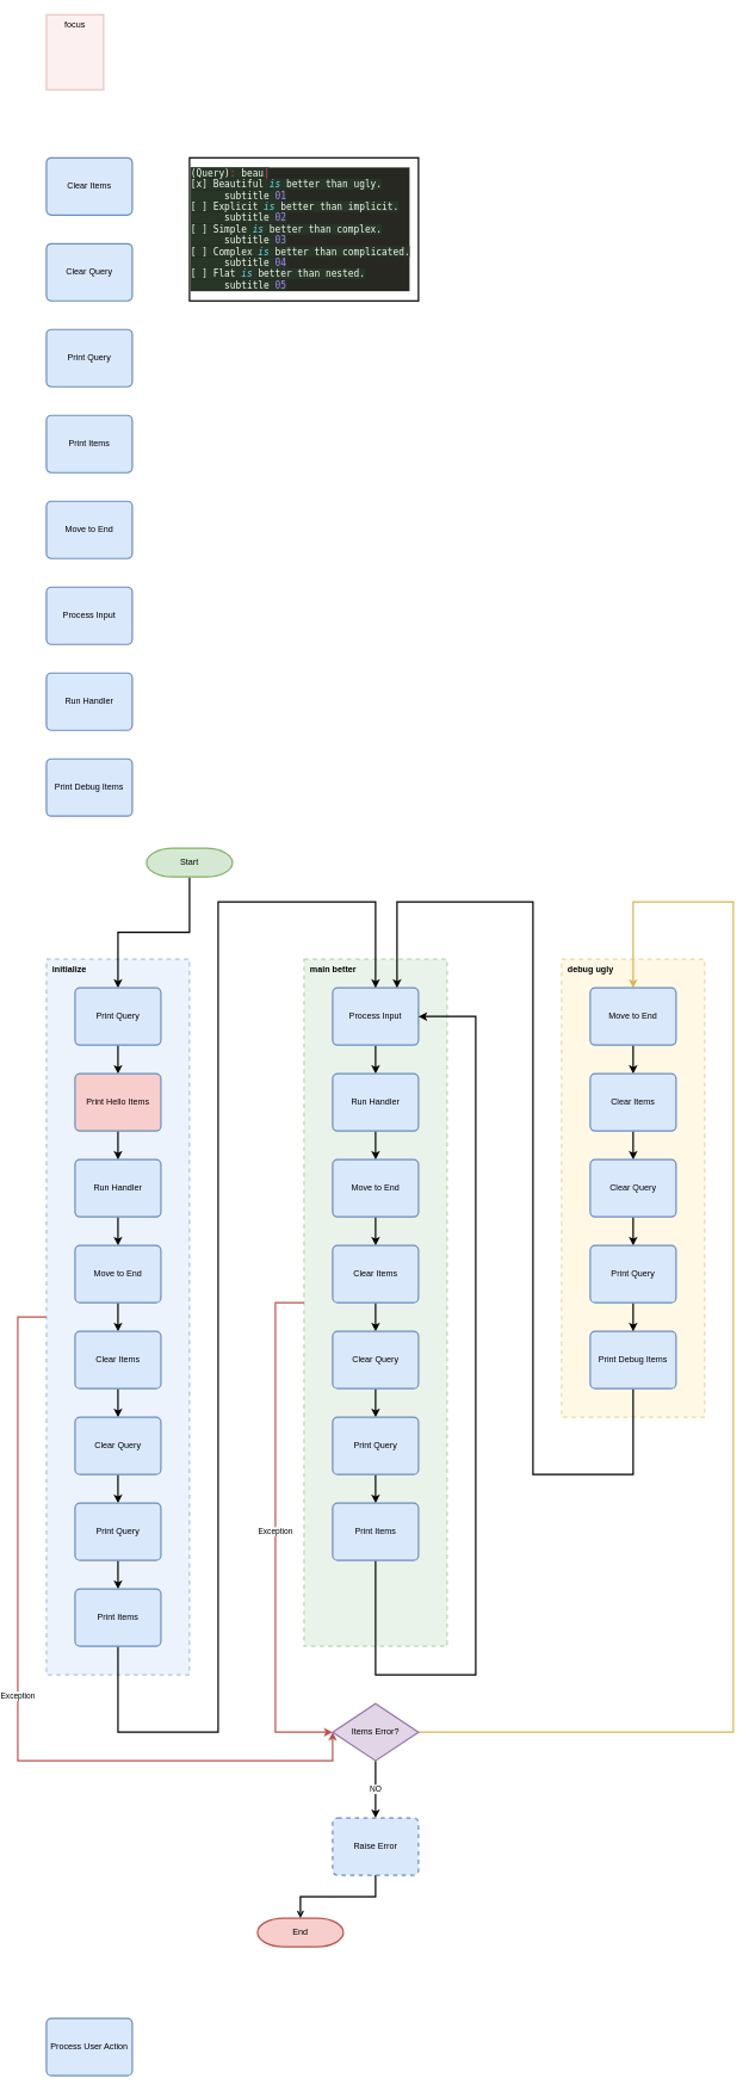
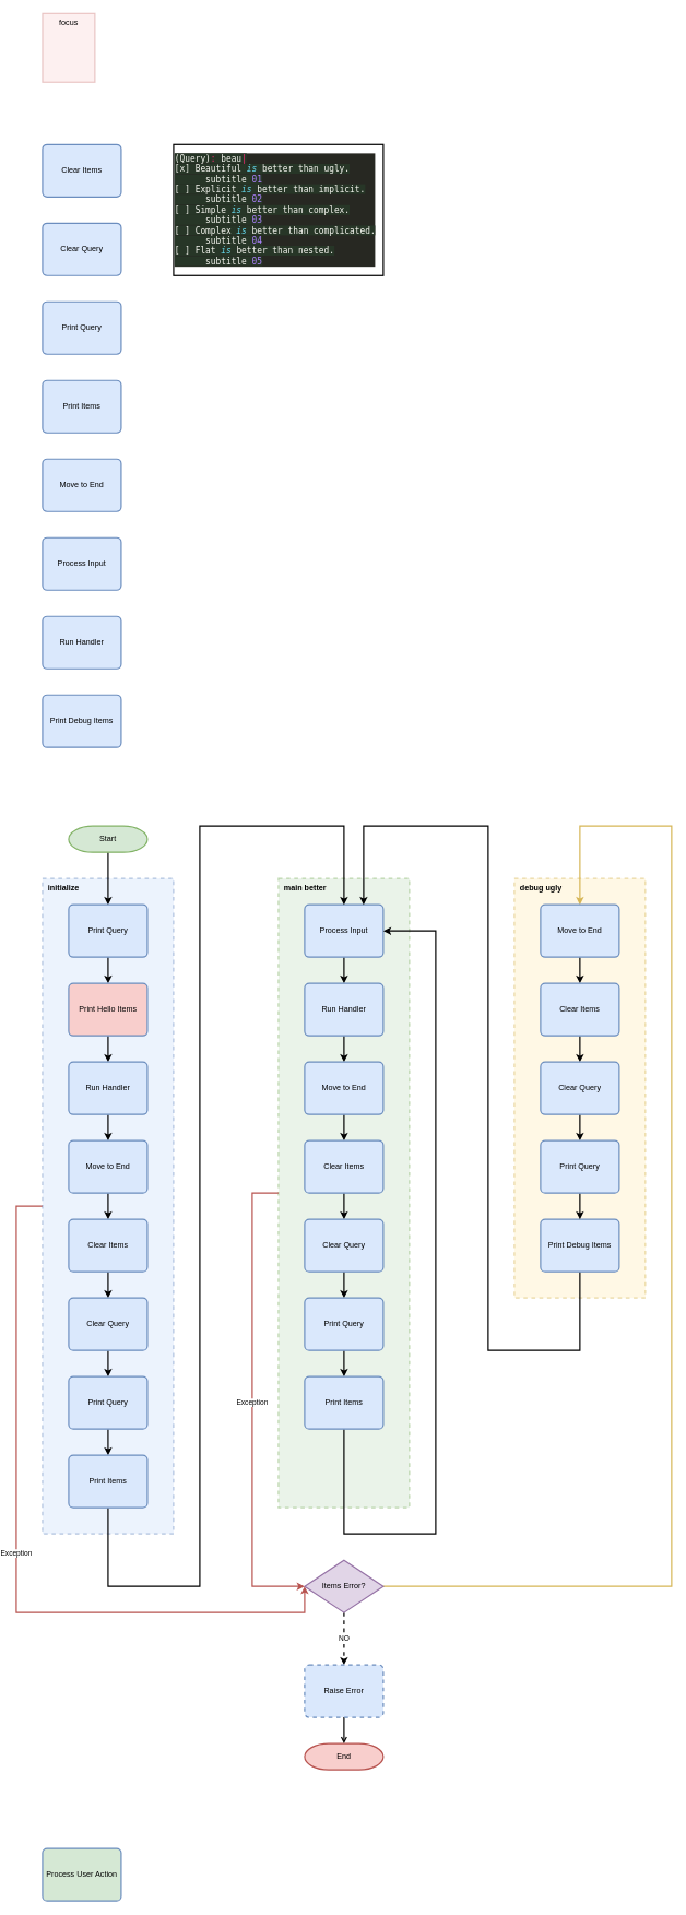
- <mxCell id="7" value="Start" style="strokeWidth=2;html=1;shape=mxgraph.flowchart.terminator;whiteSpace=wrap;fillColor=#d5e8d4;strokeColor=#82b366;" parent="1" vertex="1"><mxGeometry x="200" y="1185" width="120" height="40" as="geometry" /></mxCell>
+ <mxCell id="7" value="Start" style="strokeWidth=2;html=1;shape=mxgraph.flowchart.terminator;whiteSpace=wrap;fillColor=#d5e8d4;strokeColor=#82b366;" parent="1" vertex="1"><mxGeometry x="100" y="1260" width="120" height="40" as="geometry" /></mxCell>
- <mxCell id="8" value="NO" style="edgeStyle=orthogonalEdgeStyle;rounded=0;orthogonalLoop=1;jettySize=auto;html=1;exitX=0.5;exitY=1;exitDx=0;exitDy=0;exitPerimeter=0;entryX=0.5;entryY=0;entryDx=0;entryDy=0;strokeWidth=2;" parent="1" source="10" target="31" edge="1"><mxGeometry relative="1" as="geometry"><mxPoint x="120.211" y="4010" as="targetPoint" /><Array as="points" /></mxGeometry></mxCell>
+ <mxCell id="8" value="NO" style="edgeStyle=orthogonalEdgeStyle;rounded=0;orthogonalLoop=1;jettySize=auto;html=1;exitX=0.5;exitY=1;exitDx=0;exitDy=0;exitPerimeter=0;entryX=0.5;entryY=0;entryDx=0;entryDy=0;strokeWidth=2;dashed=1;" parent="1" source="10" target="31" edge="1"><mxGeometry relative="1" as="geometry"><mxPoint x="120.211" y="4010" as="targetPoint" /><Array as="points" /></mxGeometry></mxCell>
- <mxCell id="29" value="End" style="strokeWidth=2;html=1;shape=mxgraph.flowchart.terminator;whiteSpace=wrap;fillColor=#f8cecc;strokeColor=#b85450;" parent="1" vertex="1"><mxGeometry x="355" y="2680" width="120" height="40" as="geometry" /></mxCell>
+ <mxCell id="29" value="End" style="strokeWidth=2;html=1;shape=mxgraph.flowchart.terminator;whiteSpace=wrap;fillColor=#f8cecc;strokeColor=#b85450;" parent="1" vertex="1"><mxGeometry x="460" y="2660" width="120" height="40" as="geometry" /></mxCell>
- <mxCell id="65" value="Process User Action" style="rounded=1;whiteSpace=wrap;html=1;absoluteArcSize=1;arcSize=14;strokeWidth=2;fillColor=#dae8fc;strokeColor=#6c8ebf;" vertex="1" parent="1"><mxGeometry x="60" y="2820" width="120" height="80" as="geometry" /></mxCell>
+ <mxCell id="65" value="Process User Action" style="rounded=1;whiteSpace=wrap;html=1;absoluteArcSize=1;arcSize=14;strokeWidth=2;fillColor=#d5e8d4;strokeColor=#6c8ebf;" vertex="1" parent="1"><mxGeometry x="60" y="2820" width="120" height="80" as="geometry" /></mxCell>
